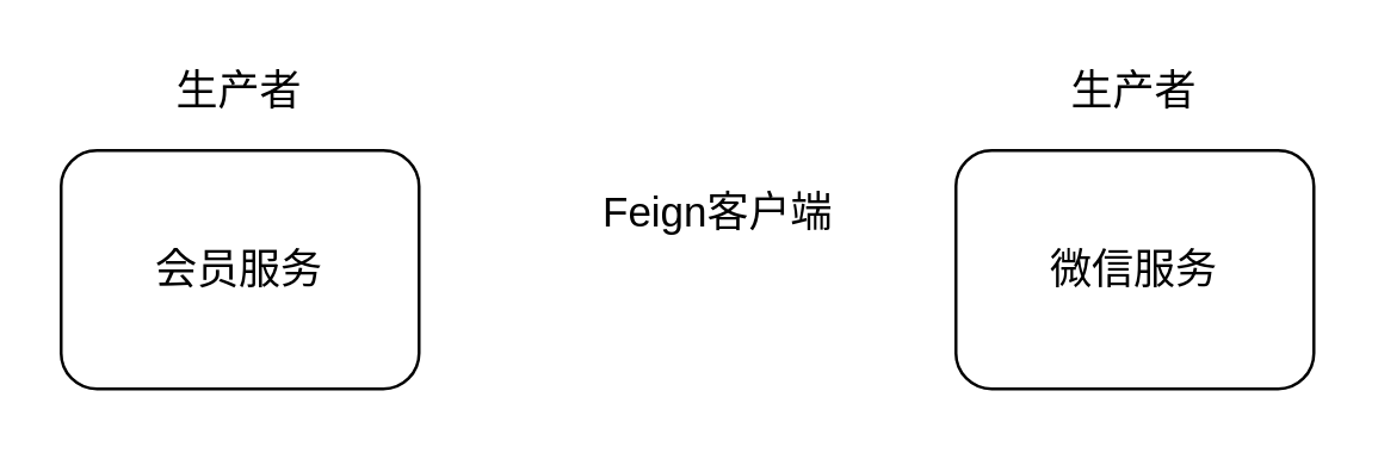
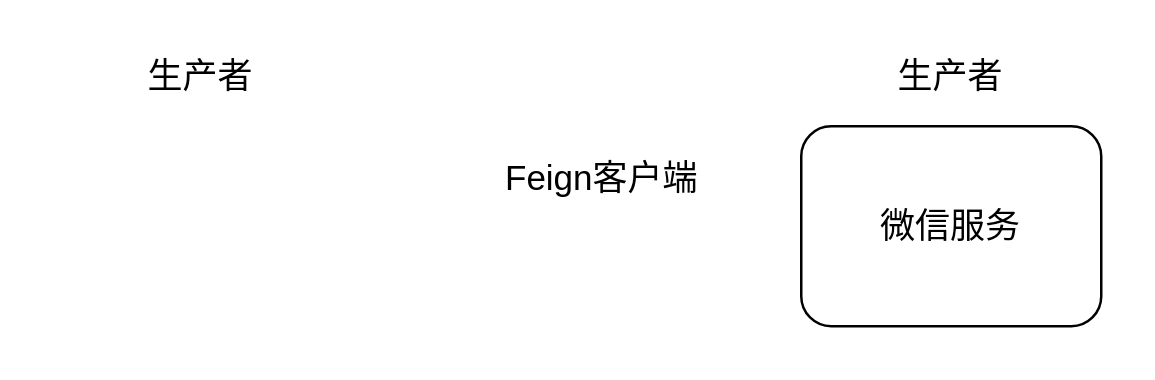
- <mxCell id="2" value="会员服务" style="rounded=1;whiteSpace=wrap;html=1;fontSize=14;" parent="1" vertex="1"><mxGeometry x="20" y="50" width="120" height="80" as="geometry" /></mxCell>
